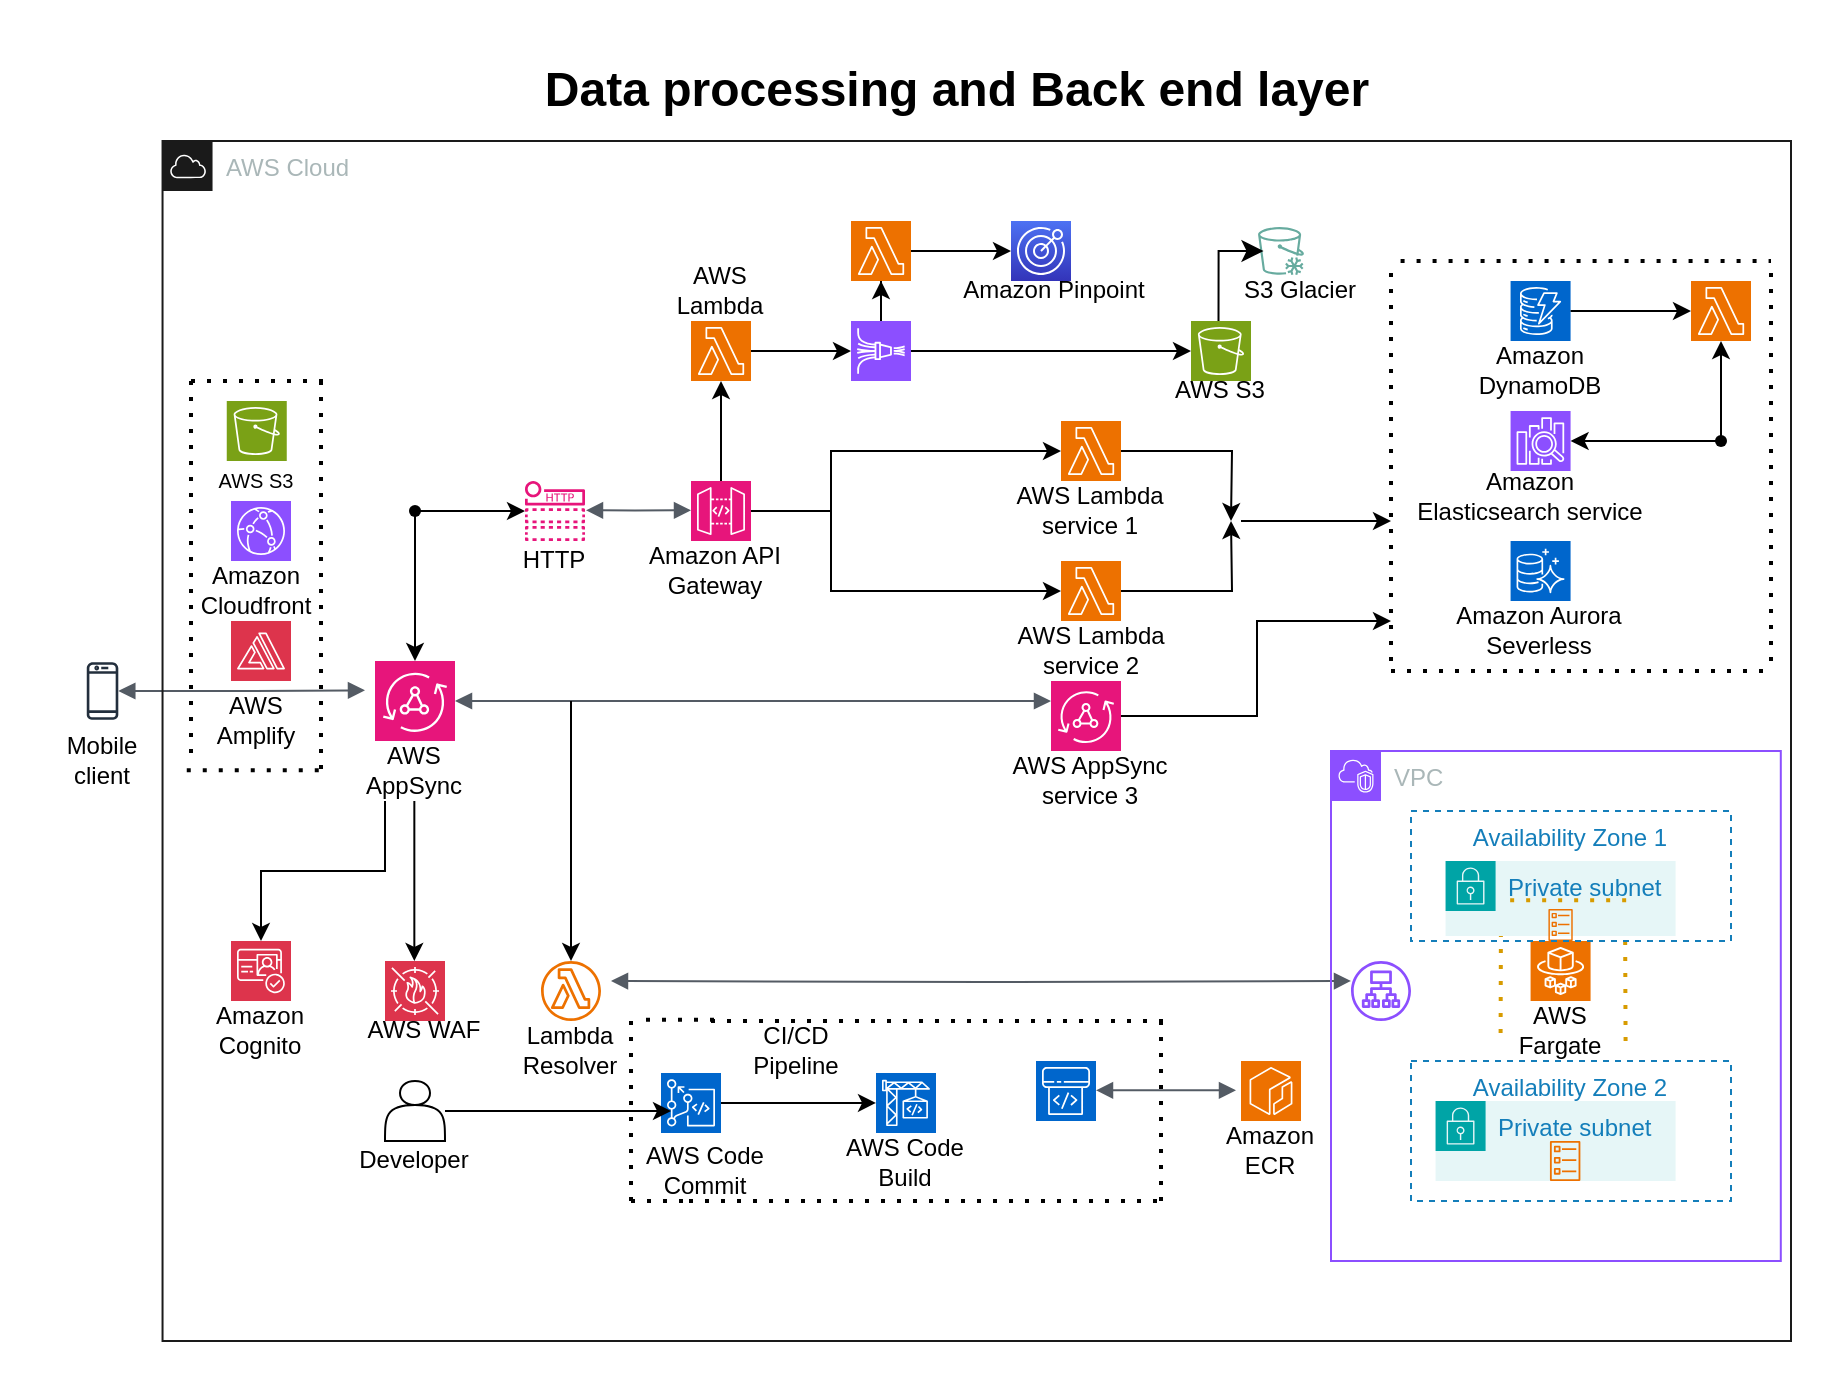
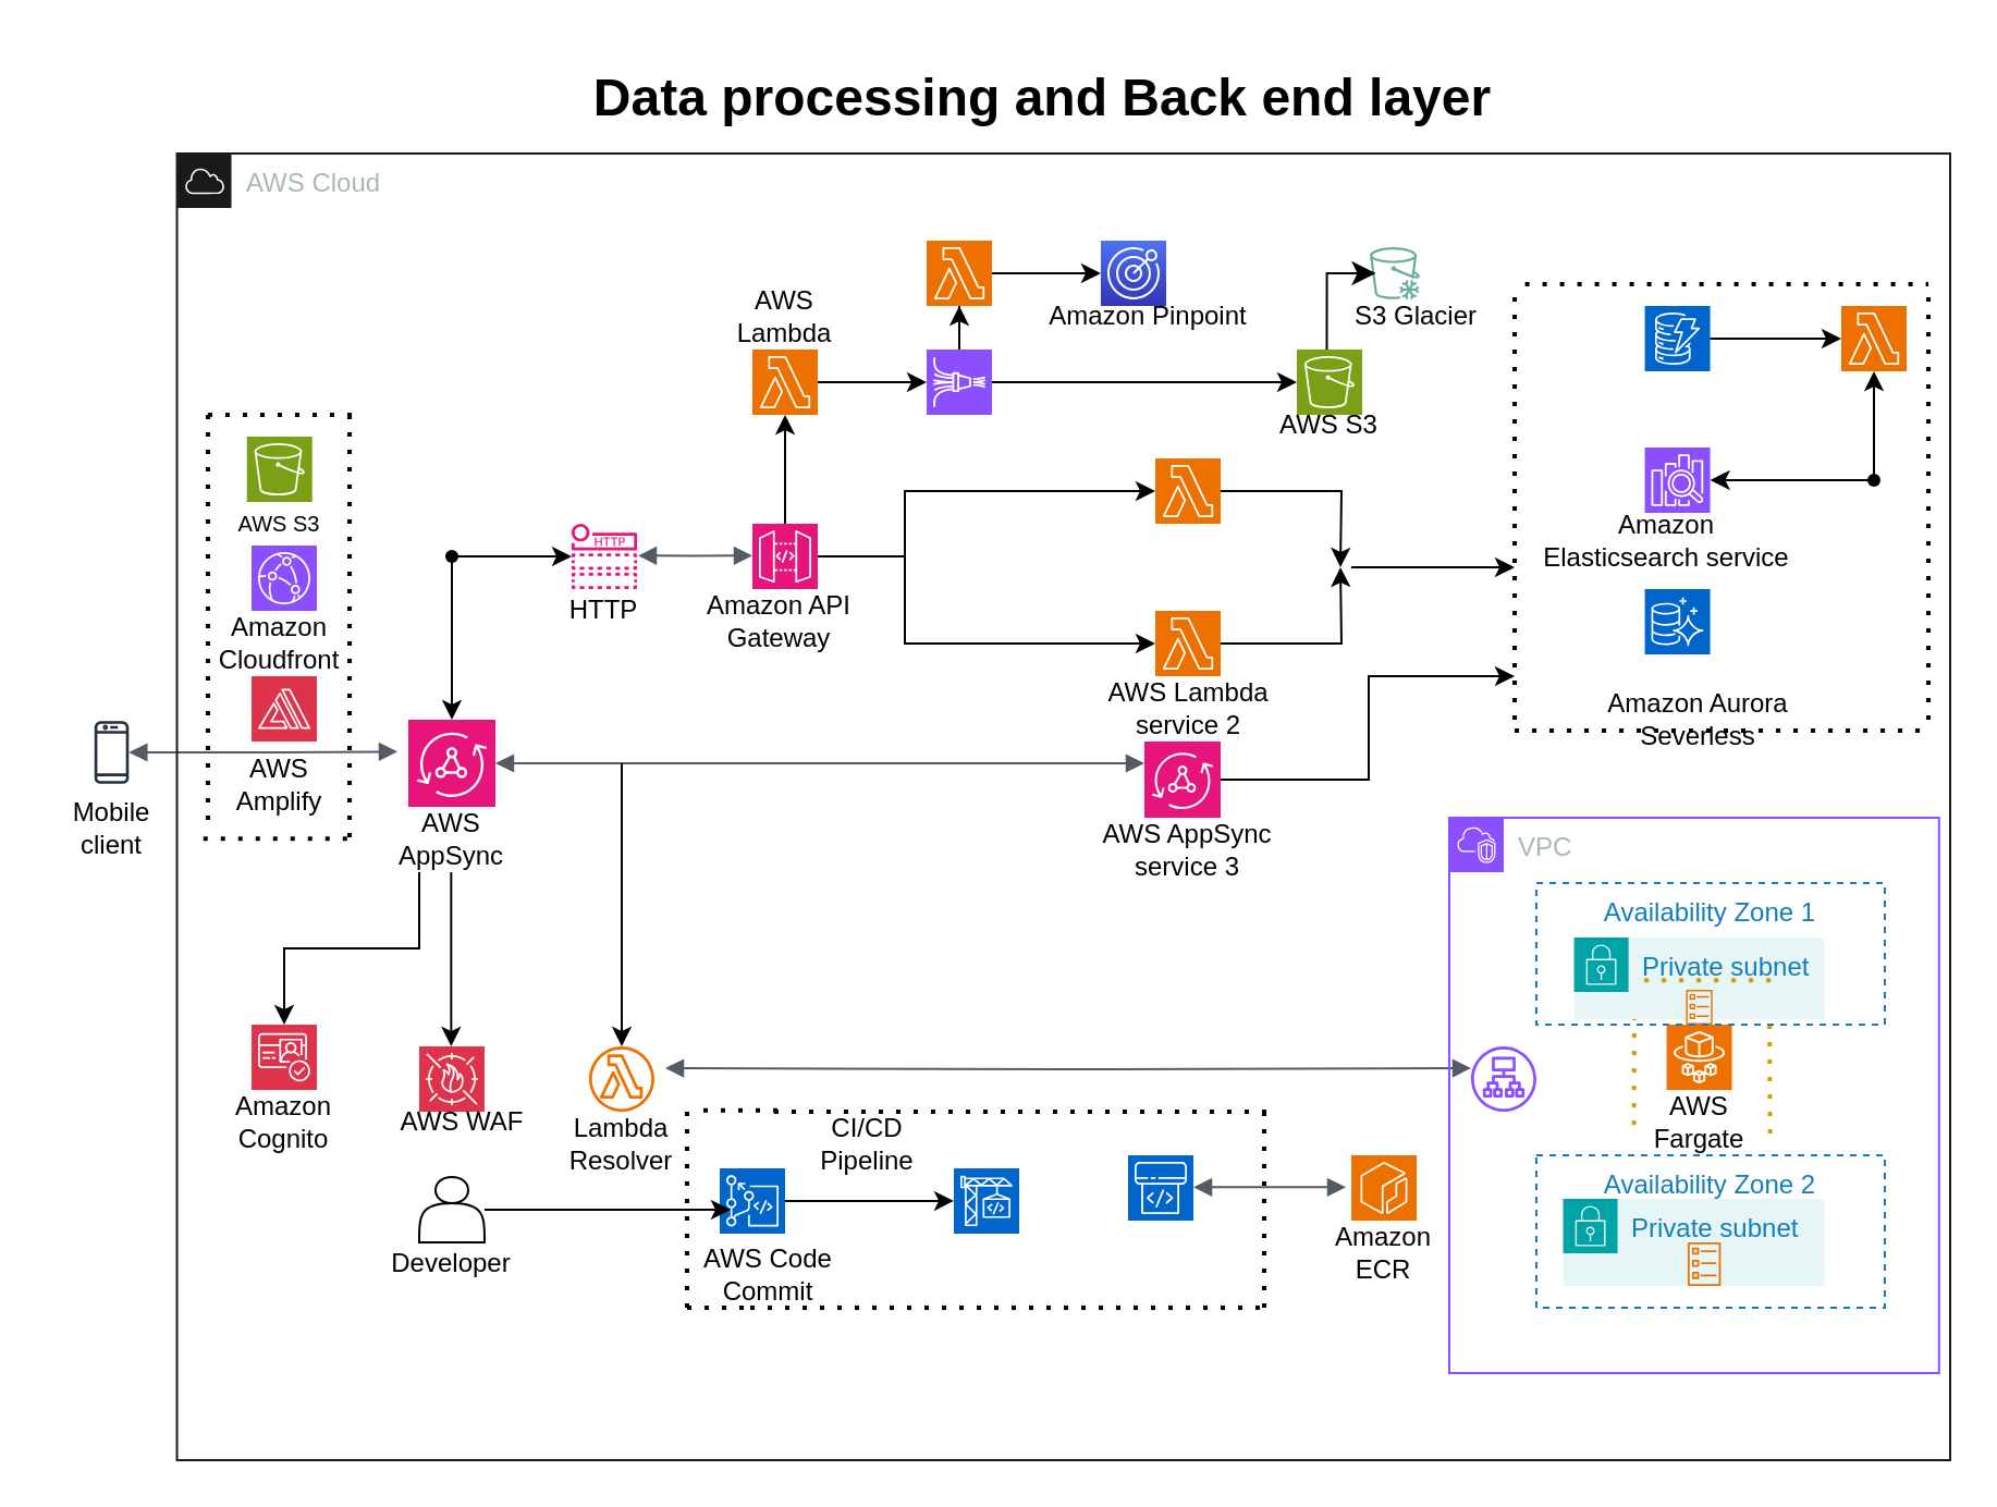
- <mxCell id="55" value="Amazon DynamoDB" style="text;html=1;align=center;verticalAlign=middle;whiteSpace=wrap;rounded=0;" vertex="1" parent="1"><mxGeometry x="739.79" y="170" width="60" height="30" as="geometry" /></mxCell>
- <mxCell id="51" value="AWS Lambda service 1" style="text;html=1;align=center;verticalAlign=middle;whiteSpace=wrap;rounded=0;" vertex="1" parent="1"><mxGeometry x="506" y="240" width="78" height="30" as="geometry" /></mxCell>
- <mxCell id="57" value="Amazon Aurora Severless" style="text;html=1;align=center;verticalAlign=middle;whiteSpace=wrap;rounded=0;" vertex="1" parent="1"><mxGeometry x="727.29" y="300" width="85" height="30" as="geometry" /></mxCell>
+ <mxCell id="57" value="Amazon Aurora Severless" style="text;html=1;align=center;verticalAlign=middle;whiteSpace=wrap;rounded=0;" vertex="1" parent="1"><mxGeometry x="737.29" y="315" width="85" height="30" as="geometry" /></mxCell>
- <mxCell id="46" value="AWS Code Build" style="text;html=1;align=center;verticalAlign=middle;whiteSpace=wrap;rounded=0;" vertex="1" parent="1"><mxGeometry x="420" y="565.95" width="65" height="30" as="geometry" /></mxCell>
